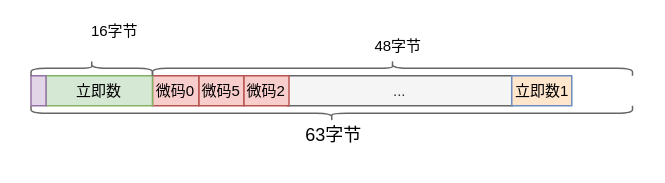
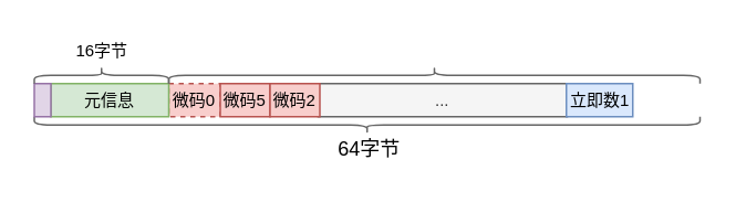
- <mxCell id="12" value="&lt;font style=&quot;font-size: 10px;&quot;&gt;16字节&lt;/font&gt;" style="text;html=1;strokeColor=none;fillColor=none;align=center;verticalAlign=middle;whiteSpace=wrap;rounded=0;" vertex="1" parent="1"><mxGeometry x="46" y="10" width="60" height="20" as="geometry" /></mxCell>
+ <mxCell id="12" value="&lt;font style=&quot;font-size: 10px;&quot;&gt;16字节&lt;/font&gt;" style="text;html=1;strokeColor=none;fillColor=none;align=center;verticalAlign=middle;whiteSpace=wrap;rounded=0;" vertex="1" parent="1"><mxGeometry x="31" y="20" width="60" height="20" as="geometry" /></mxCell>
- <mxCell id="13" value="&lt;font style=&quot;font-size: 10px;&quot;&gt;48字节&lt;/font&gt;" style="text;html=1;strokeColor=none;fillColor=none;align=center;verticalAlign=middle;whiteSpace=wrap;rounded=0;" vertex="1" parent="1"><mxGeometry x="235" y="20" width="60" height="20" as="geometry" /></mxCell>
- <mxCell id="8" value="&lt;font face=&quot;Helvetica&quot;&gt;&lt;span style=&quot;font-size: 10px;&quot;&gt;立即数&lt;/span&gt;&lt;/font&gt;" style="rounded=0;whiteSpace=wrap;html=1;fontFamily=mono;fillColor=#d5e8d4;strokeColor=#82b366;gradientDirection=west;" vertex="1" parent="1"><mxGeometry x="30" y="50" width="71" height="20" as="geometry" /></mxCell>
+ <mxCell id="8" value="&lt;font face=&quot;Helvetica&quot;&gt;&lt;span style=&quot;font-size: 10px;&quot;&gt;元信息&lt;/span&gt;&lt;/font&gt;" style="rounded=0;whiteSpace=wrap;html=1;fontFamily=mono;fillColor=#d5e8d4;strokeColor=#82b366;gradientDirection=west;" vertex="1" parent="1"><mxGeometry x="30" y="50" width="71" height="20" as="geometry" /></mxCell>
- <mxCell id="4" value="&lt;font style=&quot;font-size: 10px;&quot; face=&quot;Helvetica&quot;&gt;微码0&lt;/font&gt;" style="rounded=0;whiteSpace=wrap;html=1;fontFamily=mono;fillColor=#f8cecc;strokeColor=#b85450;gradientColor=none;gradientDirection=west;" vertex="1" parent="1"><mxGeometry x="101" y="50" width="31" height="20" as="geometry" /></mxCell>
+ <mxCell id="4" value="&lt;font style=&quot;font-size: 10px;&quot; face=&quot;Helvetica&quot;&gt;微码0&lt;/font&gt;" style="rounded=0;whiteSpace=wrap;html=1;fontFamily=mono;fillColor=#f8cecc;strokeColor=#b85450;gradientColor=none;gradientDirection=west;dashed=1;" vertex="1" parent="1"><mxGeometry x="101" y="50" width="31" height="20" as="geometry" /></mxCell>
- <mxCell id="7" value="&lt;font style=&quot;font-size: 10px;&quot; face=&quot;Helvetica&quot;&gt;立即数1&lt;/font&gt;" style="rounded=0;whiteSpace=wrap;html=1;fontFamily=mono;fillColor=#ffe6cc;strokeColor=#6c8ebf;gradientDirection=west;" vertex="1" parent="1"><mxGeometry x="340.5" y="50" width="40" height="20" as="geometry" /></mxCell>
+ <mxCell id="7" value="&lt;font style=&quot;font-size: 10px;&quot; face=&quot;Helvetica&quot;&gt;立即数1&lt;/font&gt;" style="rounded=0;whiteSpace=wrap;html=1;fontFamily=mono;fillColor=#dae8fc;strokeColor=#6c8ebf;gradientDirection=west;" vertex="1" parent="1"><mxGeometry x="340.5" y="50" width="40" height="20" as="geometry" /></mxCell>
- <mxCell id="3" value="63字节" style="text;html=1;strokeColor=none;fillColor=none;align=center;verticalAlign=middle;whiteSpace=wrap;rounded=0;" vertex="1" parent="1"><mxGeometry x="192" y="80" width="60" height="20" as="geometry" /></mxCell>
+ <mxCell id="3" value="64字节" style="text;html=1;strokeColor=none;fillColor=none;align=center;verticalAlign=middle;whiteSpace=wrap;rounded=0;" vertex="1" parent="1"><mxGeometry x="192" y="80" width="60" height="20" as="geometry" /></mxCell>
